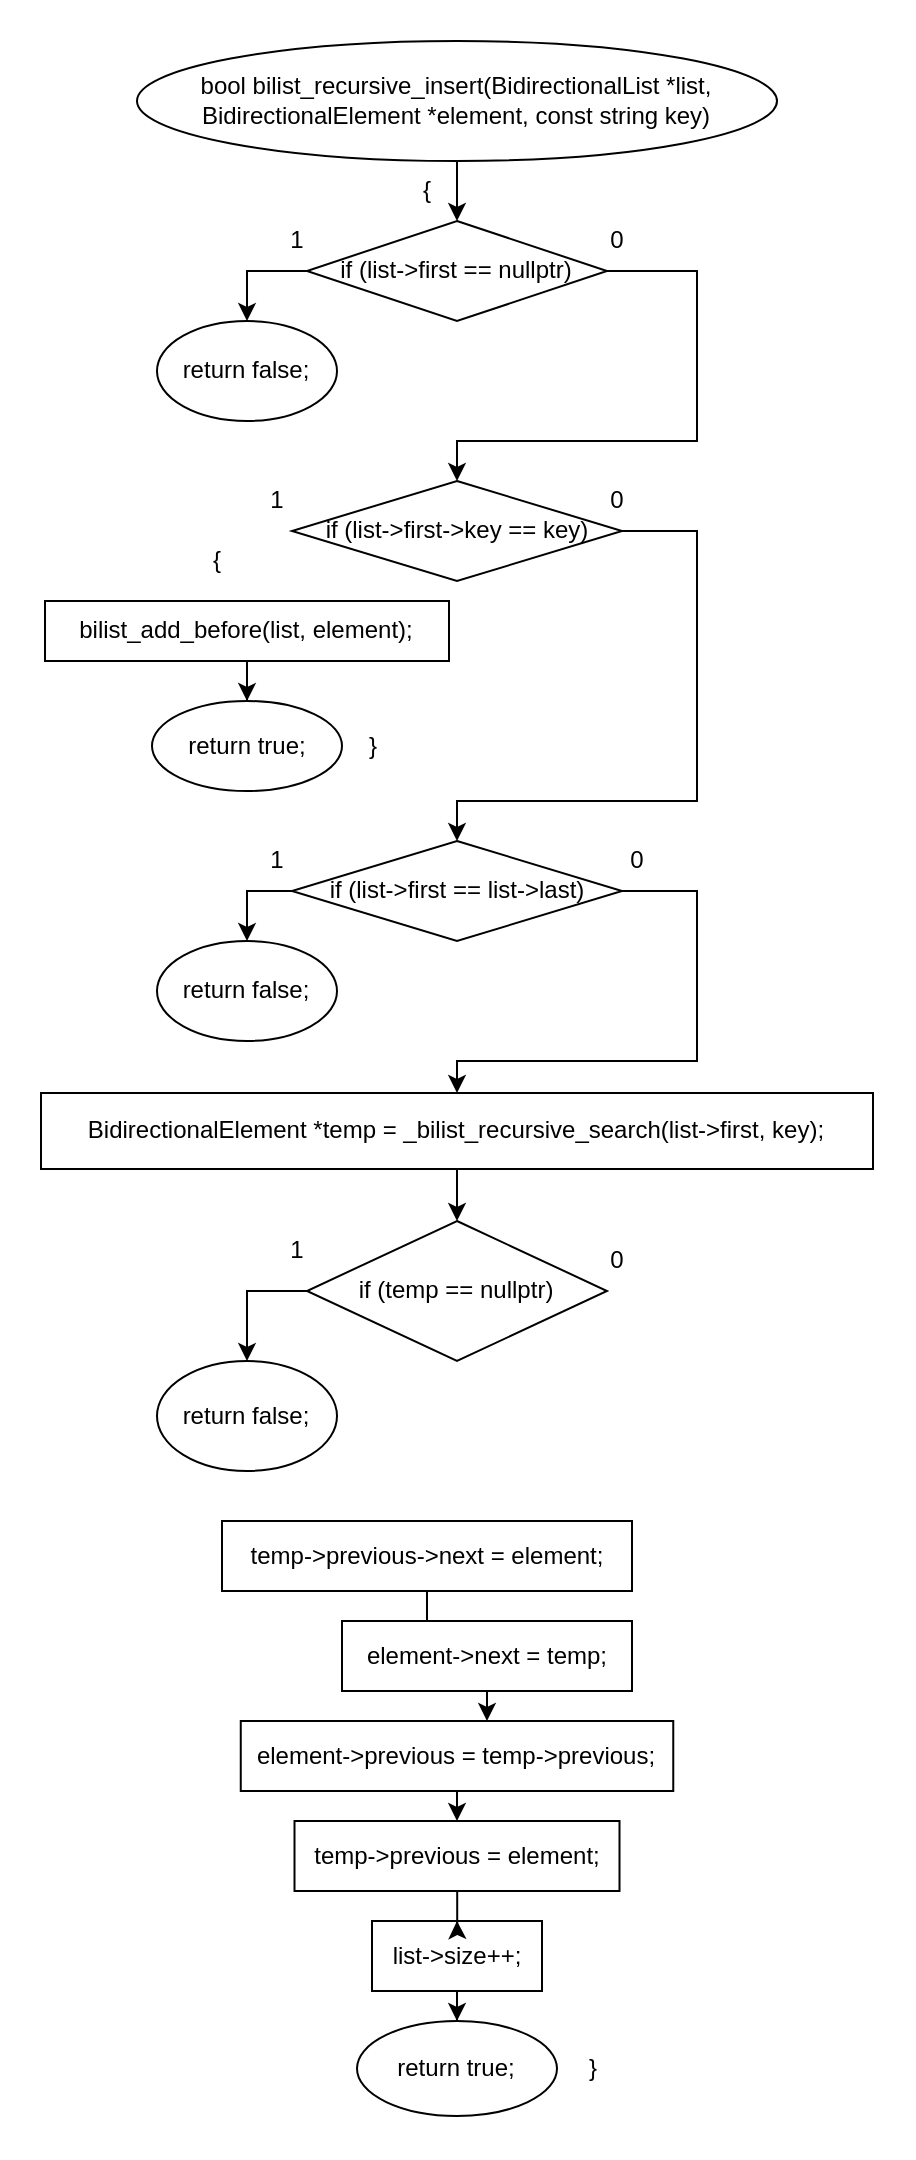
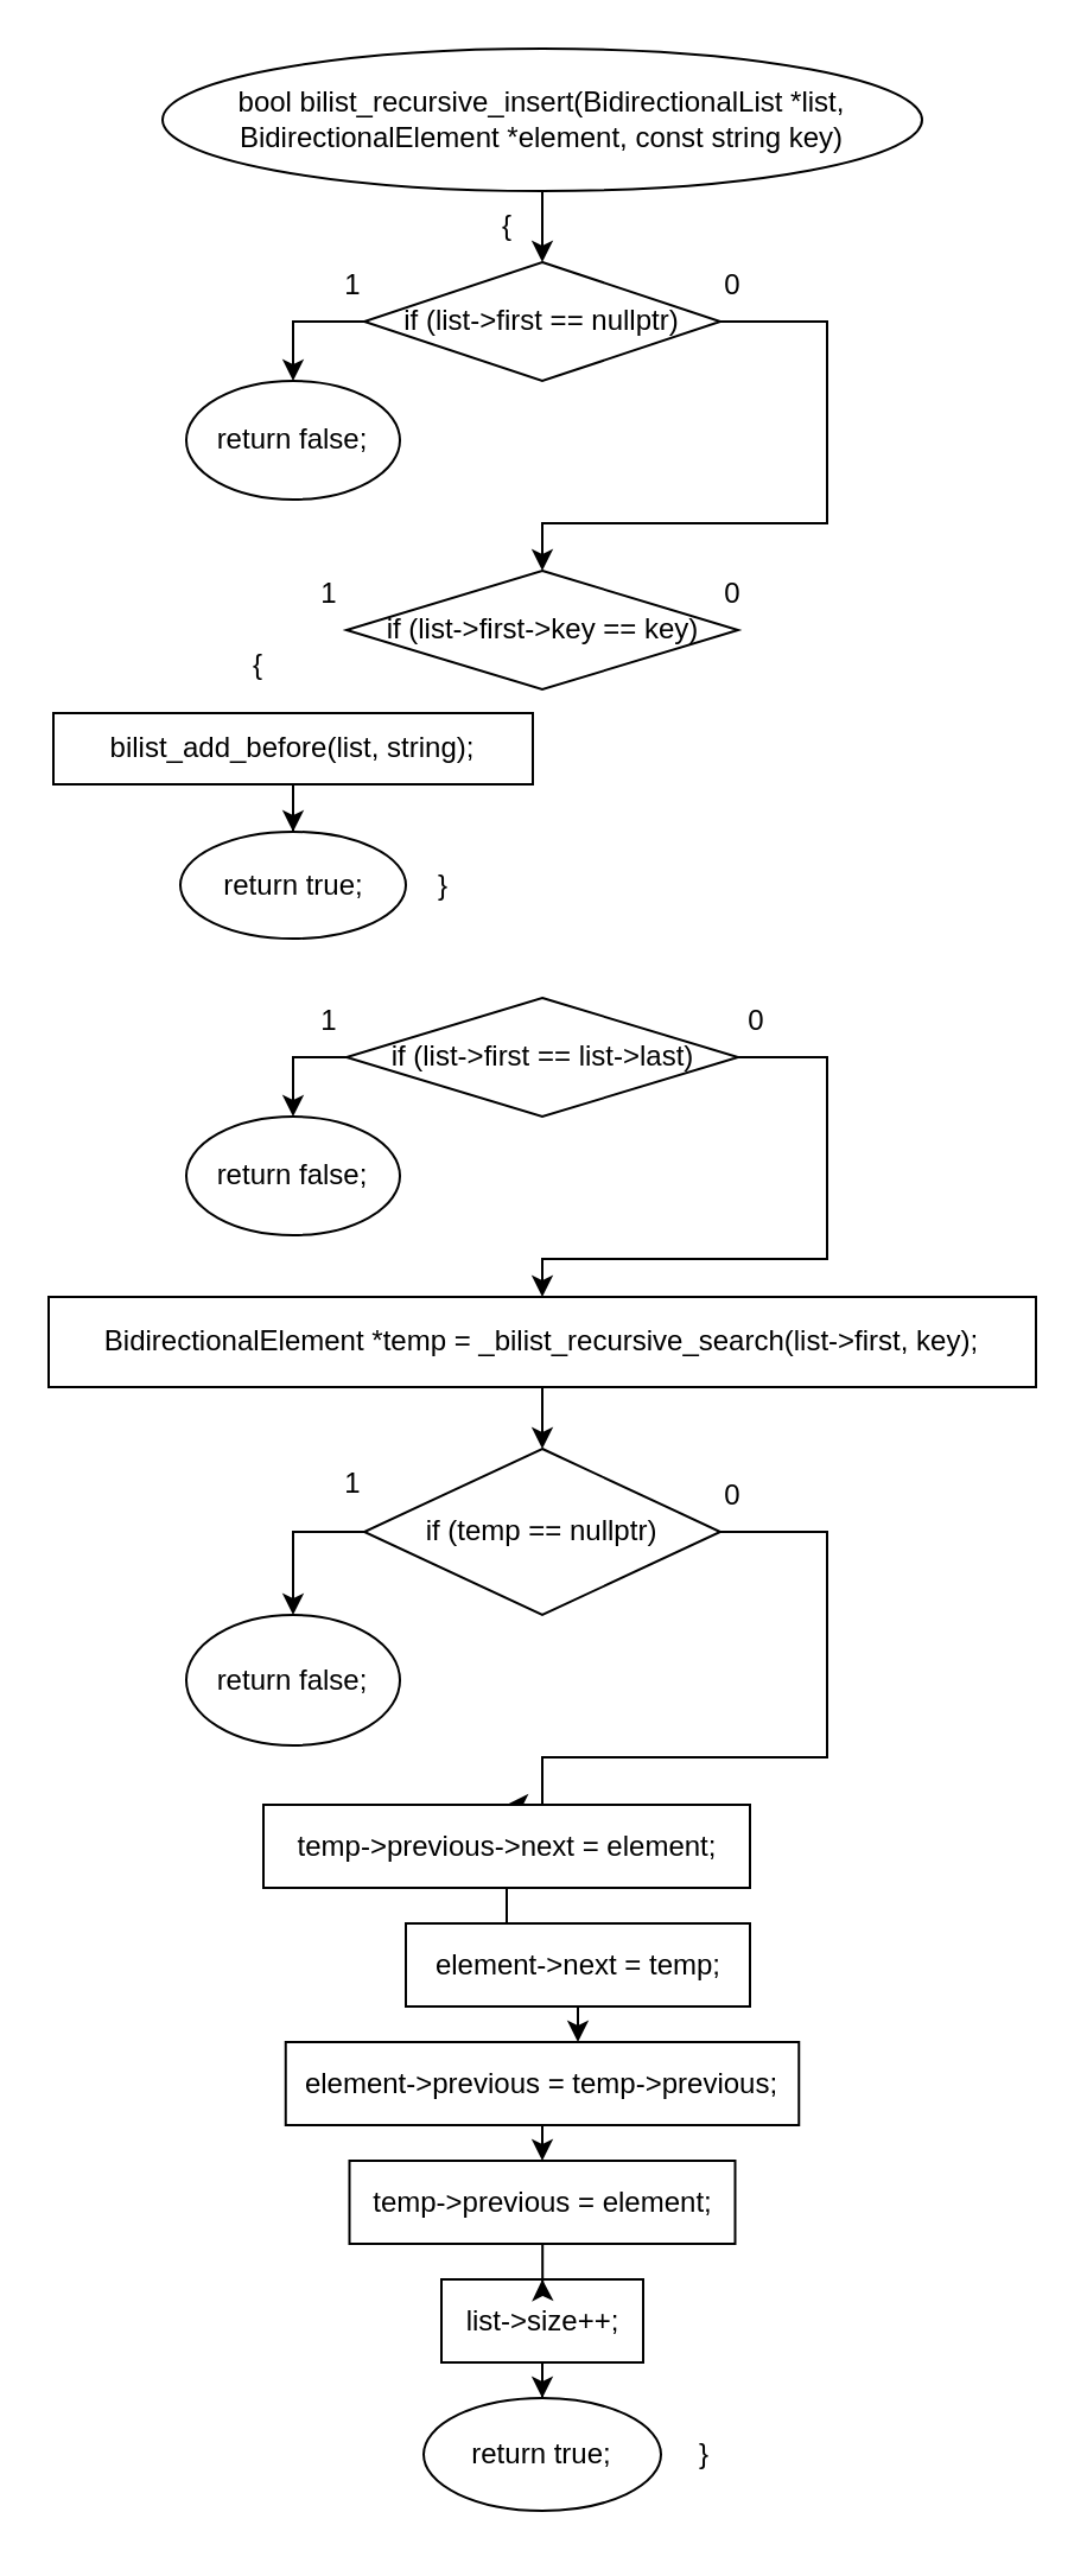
- <mxCell id="12" value="bilist_add_before(list, element);" style="whiteSpace=wrap;html=1;" parent="1" vertex="1"><mxGeometry x="22" y="300" width="202" height="30" as="geometry" /></mxCell>
+ <mxCell id="12" value="bilist_add_before(list, string);" style="whiteSpace=wrap;html=1;" parent="1" vertex="1"><mxGeometry x="22" y="300" width="202" height="30" as="geometry" /></mxCell>
- <mxCell id="9" value="" style="edgeStyle=orthogonalEdgeStyle;rounded=0;orthogonalLoop=1;jettySize=auto;html=1;entryX=0.5;entryY=0;entryDx=0;entryDy=0;" parent="1" source="10" target="20" edge="1"><mxGeometry relative="1" as="geometry"><Array as="points"><mxPoint x="348" y="265" /><mxPoint x="348" y="400" /><mxPoint x="228" y="400" /></Array></mxGeometry></mxCell>
+ <mxCell id="29" value="" style="edgeStyle=orthogonalEdgeStyle;rounded=0;orthogonalLoop=1;jettySize=auto;html=1;entryX=0.5;entryY=0;entryDx=0;entryDy=0;entryPerimeter=0;" parent="1" source="30" target="34" edge="1"><mxGeometry relative="1" as="geometry"><Array as="points"><mxPoint x="348" y="645" /><mxPoint x="348" y="740" /><mxPoint x="228" y="740" /></Array></mxGeometry></mxCell>
